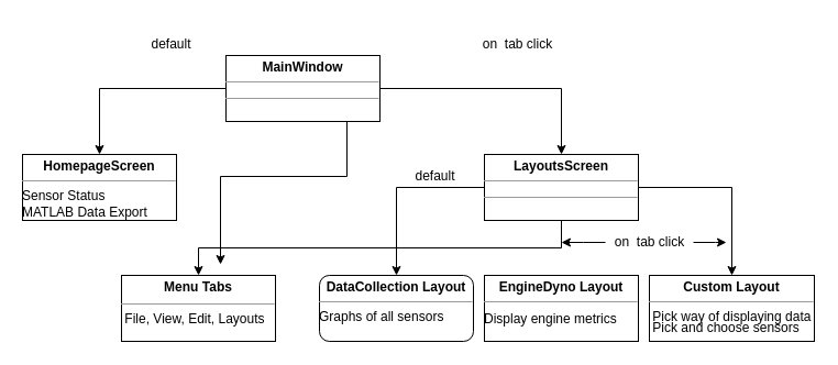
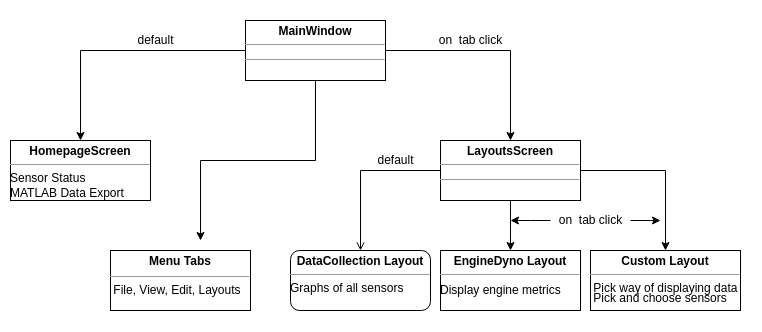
- <mxCell id="5" value="&lt;p style=&quot;margin: 0px ; margin-top: 4px ; text-align: center&quot;&gt;&lt;b&gt;MainWindow&lt;/b&gt;&lt;/p&gt;&lt;hr size=&quot;1&quot;&gt;&lt;div style=&quot;height: 2px&quot;&gt;&lt;/div&gt;&lt;hr size=&quot;1&quot;&gt;&lt;div style=&quot;height: 2px&quot;&gt;&lt;/div&gt;" style="verticalAlign=top;align=left;overflow=fill;fontSize=12;fontFamily=Helvetica;html=1;" parent="1" vertex="1"><mxGeometry x="205" y="50" width="140" height="60" as="geometry" /></mxCell>
+ <mxCell id="5" value="&lt;p style=&quot;margin: 0px ; margin-top: 4px ; text-align: center&quot;&gt;&lt;b&gt;MainWindow&lt;/b&gt;&lt;/p&gt;&lt;hr size=&quot;1&quot;&gt;&lt;div style=&quot;height: 2px&quot;&gt;&lt;/div&gt;&lt;hr size=&quot;1&quot;&gt;&lt;div style=&quot;height: 2px&quot;&gt;&lt;/div&gt;" style="verticalAlign=top;align=left;overflow=fill;fontSize=12;fontFamily=Helvetica;html=1;" parent="1" vertex="1"><mxGeometry x="245" y="20" width="140" height="60" as="geometry" /></mxCell>
- <mxCell id="6" value="&lt;p style=&quot;margin: 0px ; margin-top: 4px ; text-align: center&quot;&gt;&lt;b&gt;HomepageScreen&lt;/b&gt;&lt;/p&gt;&lt;hr size=&quot;1&quot;&gt;Sensor Status&lt;div style=&quot;height: 2px&quot;&gt;MATLAB Data Export&lt;/div&gt;" style="verticalAlign=top;align=left;overflow=fill;fontSize=12;fontFamily=Helvetica;html=1;" parent="1" vertex="1"><mxGeometry x="20" y="140" width="140" height="60" as="geometry" /></mxCell>
+ <mxCell id="6" value="&lt;p style=&quot;margin: 0px ; margin-top: 4px ; text-align: center&quot;&gt;&lt;b&gt;HomepageScreen&lt;/b&gt;&lt;/p&gt;&lt;hr size=&quot;1&quot;&gt;Sensor Status&lt;div style=&quot;height: 2px&quot;&gt;MATLAB Data Export&lt;/div&gt;" style="verticalAlign=top;align=left;overflow=fill;fontSize=12;fontFamily=Helvetica;html=1;" parent="1" vertex="1"><mxGeometry x="10" y="140" width="140" height="60" as="geometry" /></mxCell>
- <mxCell id="7" style="edgeStyle=orthogonalEdgeStyle;rounded=0;orthogonalLoop=1;jettySize=auto;html=1;exitX=0.5;exitY=1;exitDx=0;exitDy=0;" parent="1" source="10" target="20" edge="1"><mxGeometry relative="1" as="geometry" /></mxCell>
+ <mxCell id="7" style="edgeStyle=orthogonalEdgeStyle;rounded=0;orthogonalLoop=1;jettySize=auto;html=1;exitX=0.5;exitY=1;exitDx=0;exitDy=0;entryX=0.5;entryY=0;entryDx=0;entryDy=0;" parent="1" source="10" target="14" edge="1"><mxGeometry relative="1" as="geometry" /></mxCell>
- <mxCell id="8" style="edgeStyle=orthogonalEdgeStyle;rounded=0;orthogonalLoop=1;jettySize=auto;html=1;entryX=0.5;entryY=0;entryDx=0;entryDy=0;" parent="1" source="10" target="13" edge="1"><mxGeometry relative="1" as="geometry" /></mxCell>
+ <mxCell id="8" style="edgeStyle=orthogonalEdgeStyle;rounded=0;orthogonalLoop=1;jettySize=auto;html=1;entryX=0.5;entryY=0;entryDx=0;entryDy=0;endArrow=open;" parent="1" source="10" target="13" edge="1"><mxGeometry relative="1" as="geometry" /></mxCell>
